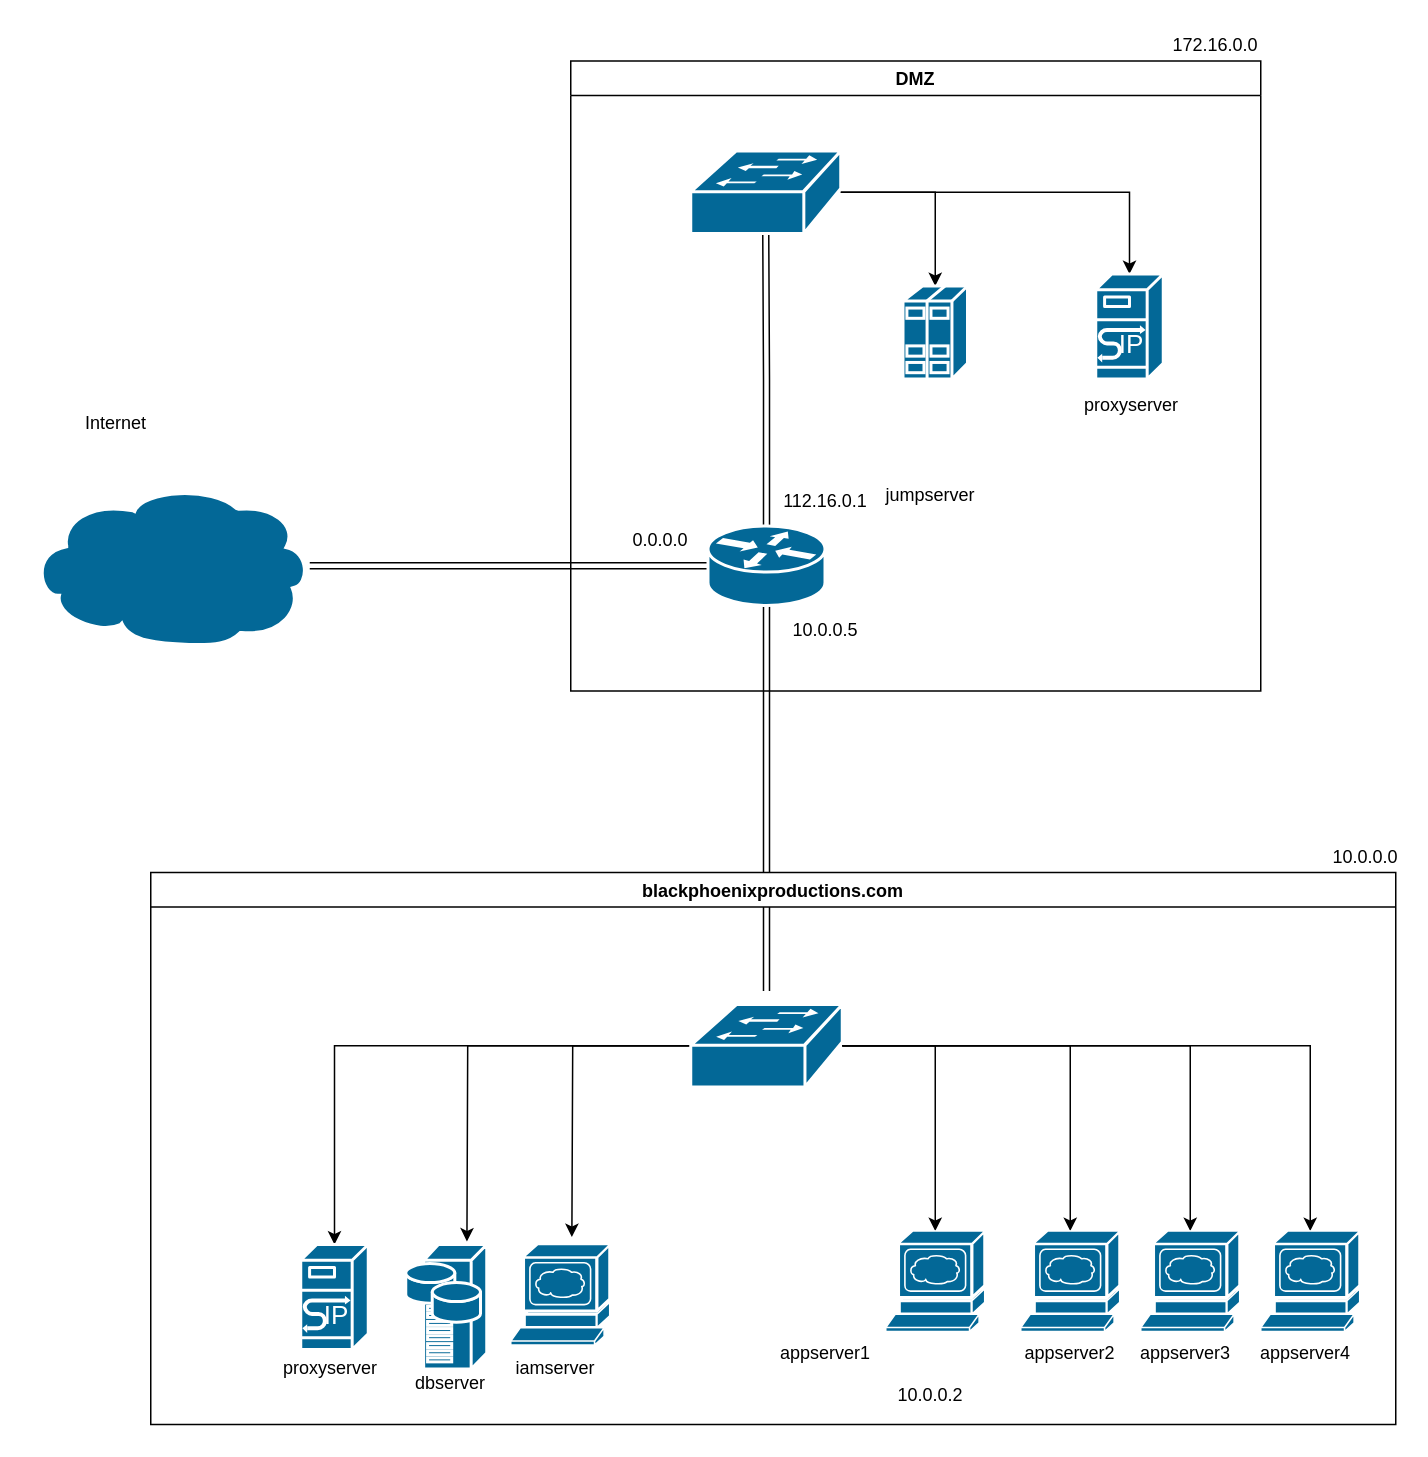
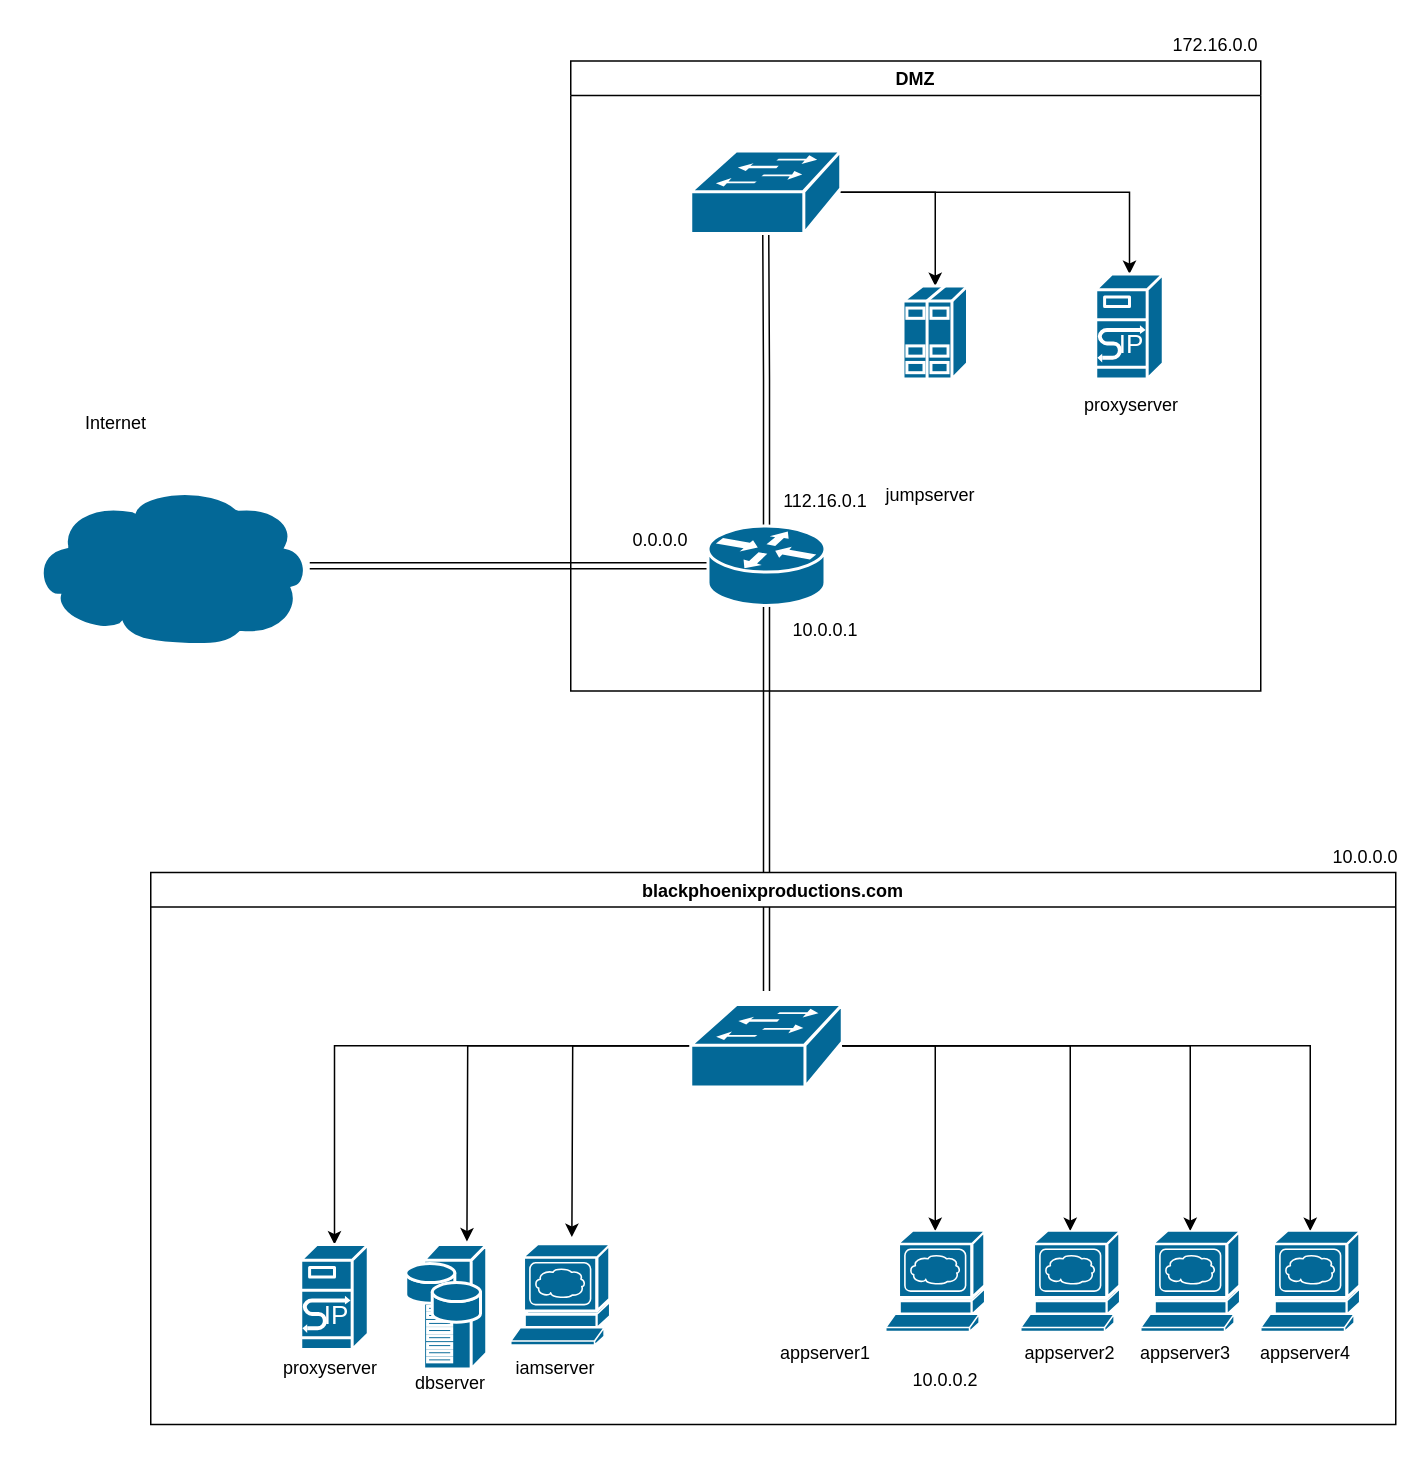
- <mxCell id="28" value="10.0.0.5&lt;br&gt;" style="text;html=1;strokeColor=none;fillColor=none;align=center;verticalAlign=middle;whiteSpace=wrap;rounded=0;" vertex="1" parent="1"><mxGeometry x="530" y="409.5" width="40" height="20" as="geometry" /></mxCell>
+ <mxCell id="28" value="10.0.0.1&lt;br&gt;" style="text;html=1;strokeColor=none;fillColor=none;align=center;verticalAlign=middle;whiteSpace=wrap;rounded=0;" vertex="1" parent="1"><mxGeometry x="530" y="409.5" width="40" height="20" as="geometry" /></mxCell>
- <mxCell id="41" value="10.0.0.2" style="text;html=1;strokeColor=none;fillColor=none;align=center;verticalAlign=middle;whiteSpace=wrap;rounded=0;" vertex="1" parent="33"><mxGeometry x="500" y="339" width="40" height="20" as="geometry" /></mxCell>
+ <mxCell id="41" value="10.0.0.2" style="text;html=1;strokeColor=none;fillColor=none;align=center;verticalAlign=middle;whiteSpace=wrap;rounded=0;" vertex="1" parent="33"><mxGeometry x="510" y="329" width="40" height="20" as="geometry" /></mxCell>
